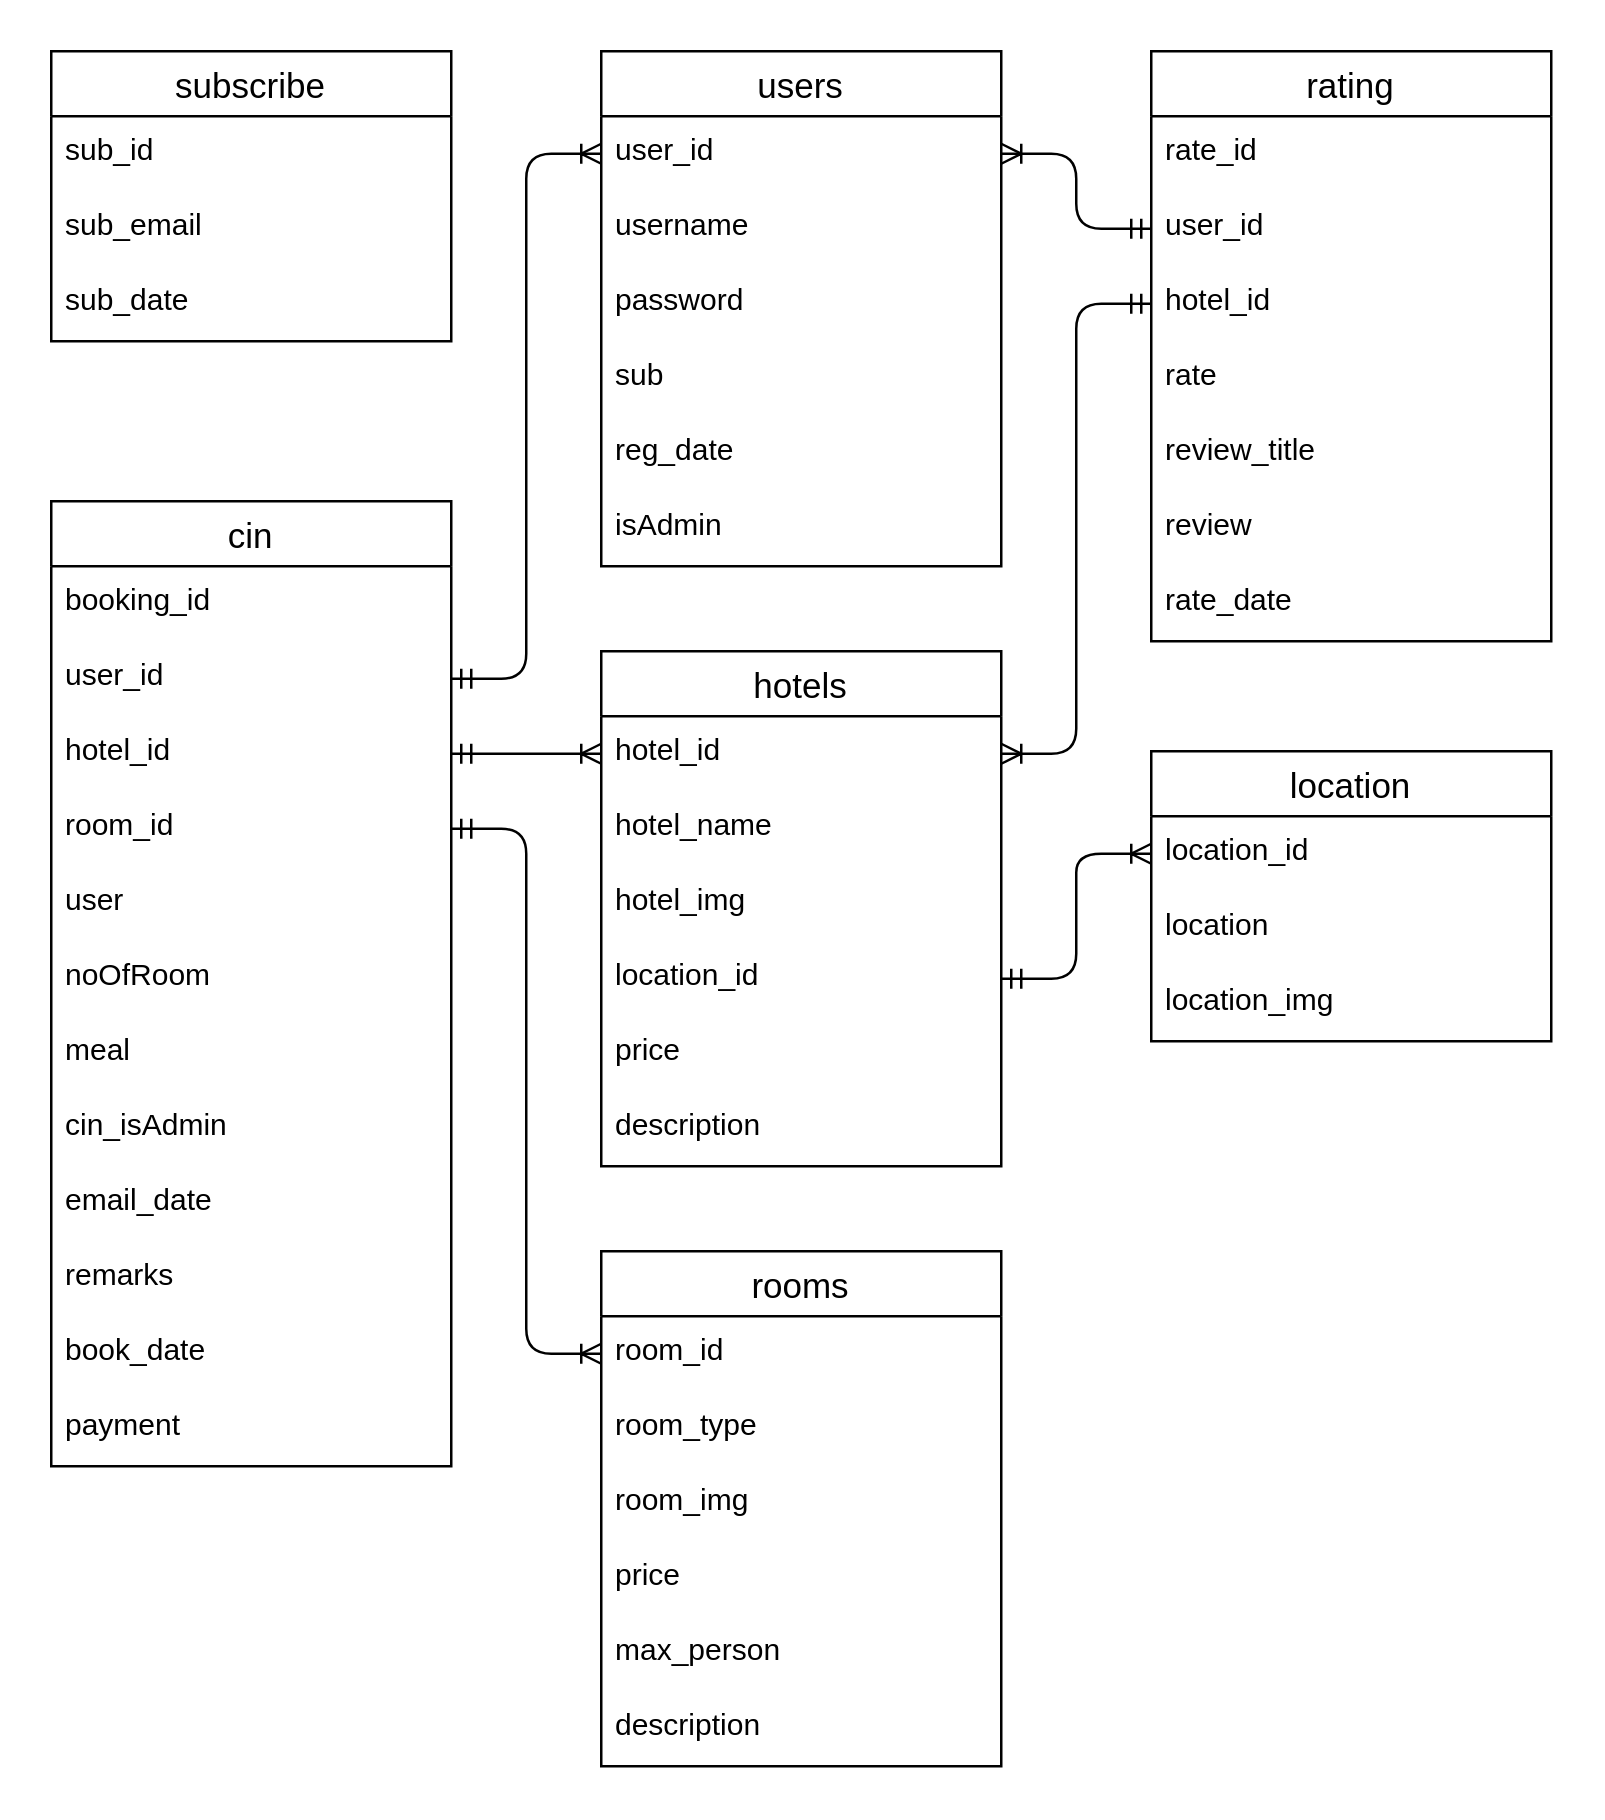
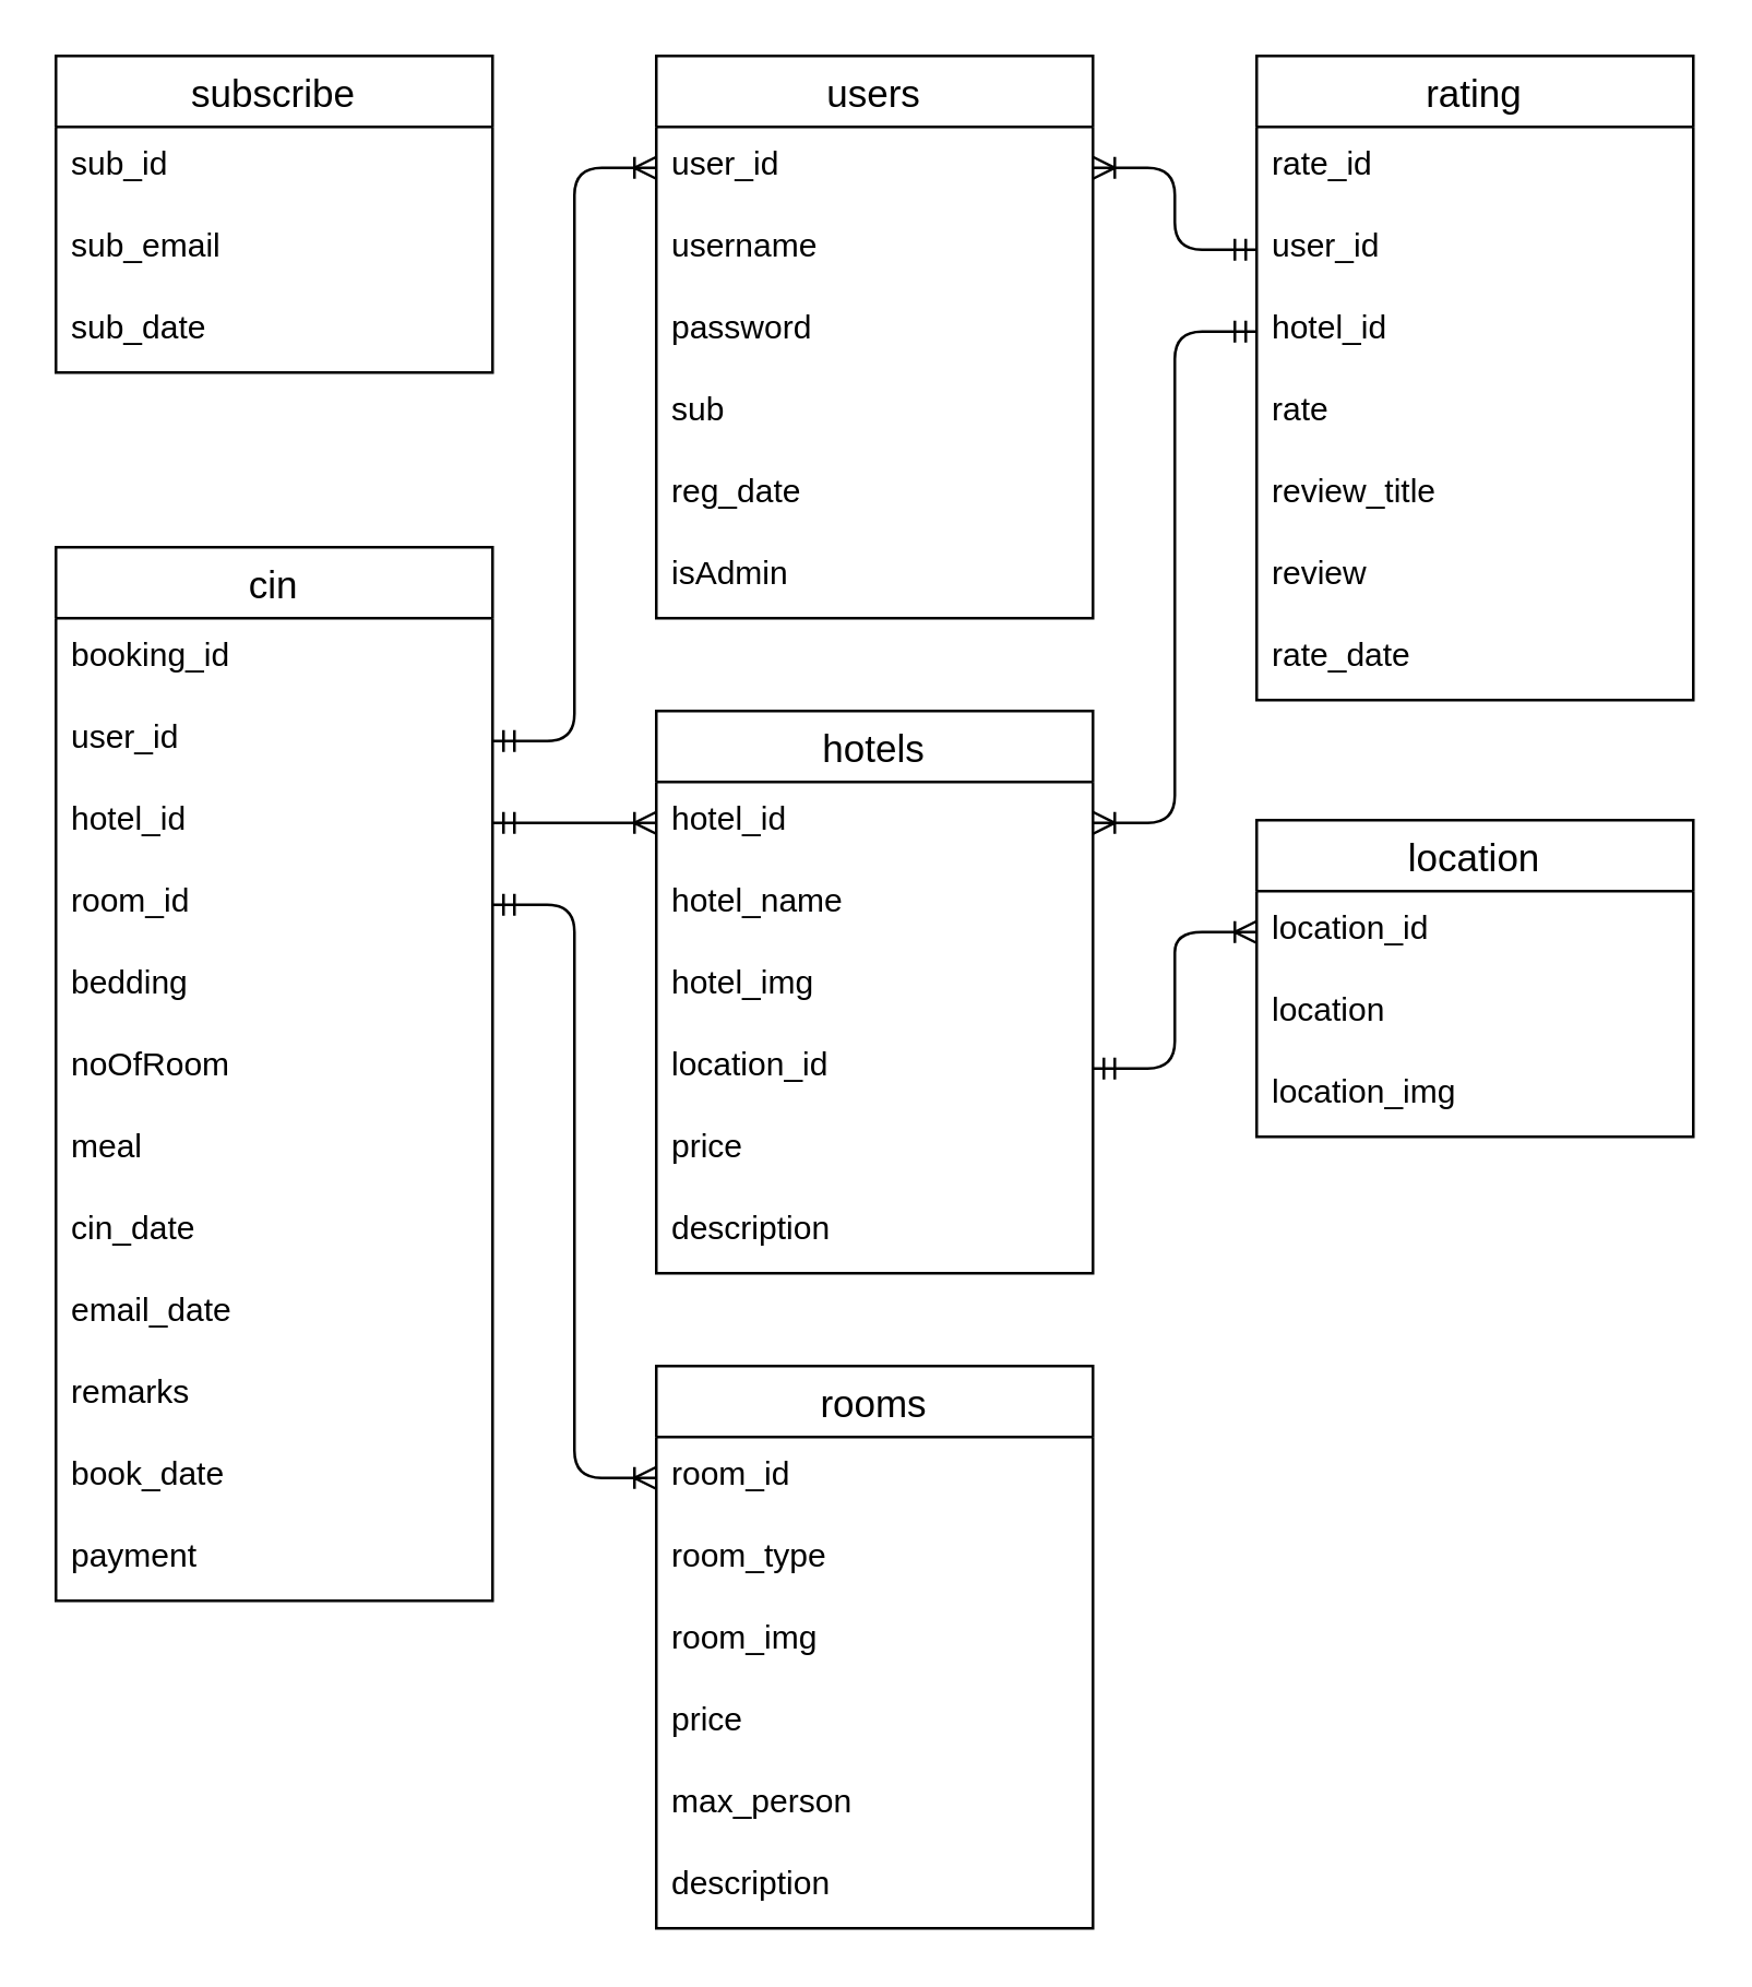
- <mxCell id="7" value="user" style="text;strokeColor=none;fillColor=none;spacingLeft=4;spacingRight=4;overflow=hidden;rotatable=0;points=[[0,0.5],[1,0.5]];portConstraint=eastwest;fontSize=12;" parent="2" vertex="1"><mxGeometry y="146" width="160" height="30" as="geometry" /></mxCell>
+ <mxCell id="7" value="bedding" style="text;strokeColor=none;fillColor=none;spacingLeft=4;spacingRight=4;overflow=hidden;rotatable=0;points=[[0,0.5],[1,0.5]];portConstraint=eastwest;fontSize=12;" parent="2" vertex="1"><mxGeometry y="146" width="160" height="30" as="geometry" /></mxCell>
- <mxCell id="10" value="cin_isAdmin" style="text;strokeColor=none;fillColor=none;spacingLeft=4;spacingRight=4;overflow=hidden;rotatable=0;points=[[0,0.5],[1,0.5]];portConstraint=eastwest;fontSize=12;" parent="2" vertex="1"><mxGeometry y="236" width="160" height="30" as="geometry" /></mxCell>
+ <mxCell id="10" value="cin_date" style="text;strokeColor=none;fillColor=none;spacingLeft=4;spacingRight=4;overflow=hidden;rotatable=0;points=[[0,0.5],[1,0.5]];portConstraint=eastwest;fontSize=12;" parent="2" vertex="1"><mxGeometry y="236" width="160" height="30" as="geometry" /></mxCell>
